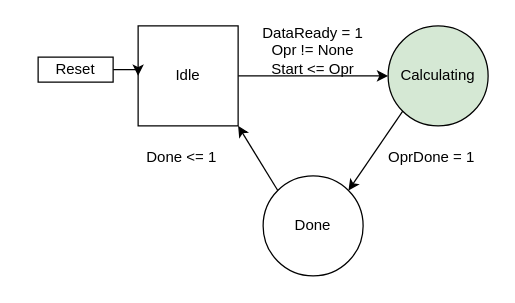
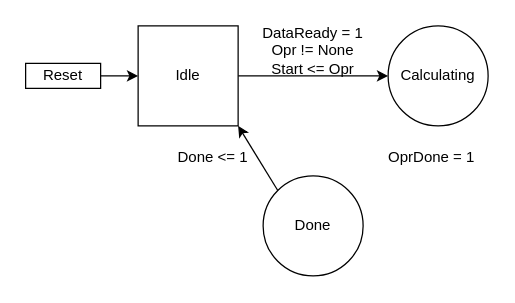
- <mxCell id="7" value="Reset" style="rounded=0;whiteSpace=wrap;html=1;" vertex="1" parent="1"><mxGeometry x="30" y="45" width="60" height="20" as="geometry" /></mxCell>
+ <mxCell id="7" value="Reset" style="rounded=0;whiteSpace=wrap;html=1;" vertex="1" parent="1"><mxGeometry x="20" y="50" width="60" height="20" as="geometry" /></mxCell>
- <mxCell id="4" value="Calculating" style="ellipse;whiteSpace=wrap;html=1;aspect=fixed;fillColor=#d5e8d4;" vertex="1" parent="1"><mxGeometry x="310" y="20" width="80" height="80" as="geometry" /></mxCell>
+ <mxCell id="4" value="Calculating" style="ellipse;whiteSpace=wrap;html=1;aspect=fixed;" vertex="1" parent="1"><mxGeometry x="310" y="20" width="80" height="80" as="geometry" /></mxCell>
- <mxCell id="11" value="" style="endArrow=classic;html=1;rounded=0;entryX=1;entryY=0;entryDx=0;entryDy=0;exitX=0;exitY=1;exitDx=0;exitDy=0;" edge="1" parent="1" source="4" target="5"><mxGeometry width="50" height="50" relative="1" as="geometry"><mxPoint x="300" y="160" as="sourcePoint" /><mxPoint x="350" y="110" as="targetPoint" /></mxGeometry></mxCell>
- <mxCell id="10" value="&lt;div&gt;Done &amp;lt;= 1&lt;br&gt;&lt;/div&gt;" style="text;html=1;strokeColor=none;fillColor=none;align=center;verticalAlign=middle;whiteSpace=wrap;rounded=0;" vertex="1" parent="1"><mxGeometry x="105" y="110" width="80" height="30" as="geometry" /></mxCell>
+ <mxCell id="10" value="&lt;div&gt;Done &amp;lt;= 1&lt;br&gt;&lt;/div&gt;" style="text;html=1;strokeColor=none;fillColor=none;align=center;verticalAlign=middle;whiteSpace=wrap;rounded=0;" vertex="1" parent="1"><mxGeometry x="130" y="110" width="80" height="30" as="geometry" /></mxCell>
